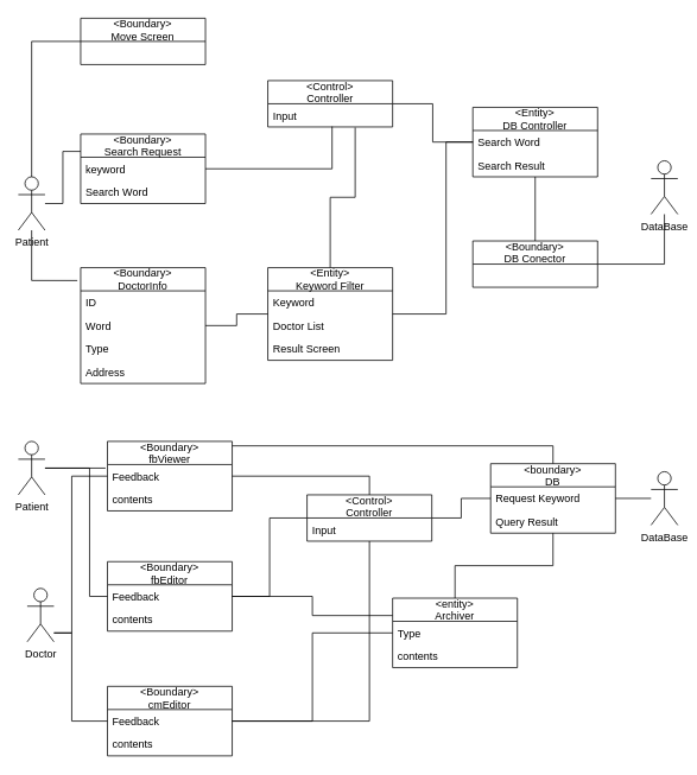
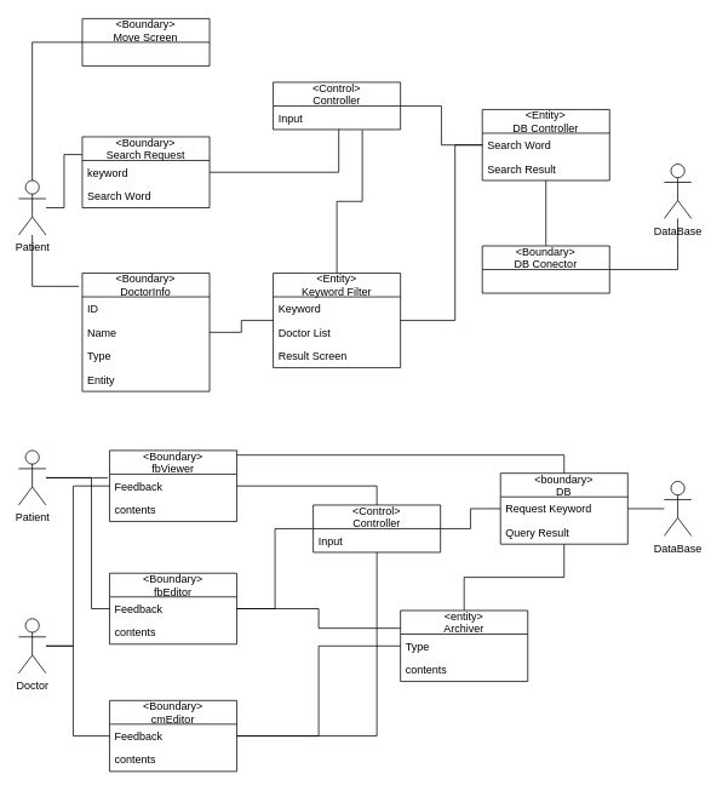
- <mxCell id="12" value="Word" style="text;strokeColor=none;fillColor=none;align=left;verticalAlign=top;spacingLeft=4;spacingRight=4;overflow=hidden;rotatable=0;points=[[0,0.5],[1,0.5]];portConstraint=eastwest;" vertex="1" parent="10"><mxGeometry y="52" width="140" height="26" as="geometry" /></mxCell>
+ <mxCell id="12" value="Name" style="text;strokeColor=none;fillColor=none;align=left;verticalAlign=top;spacingLeft=4;spacingRight=4;overflow=hidden;rotatable=0;points=[[0,0.5],[1,0.5]];portConstraint=eastwest;" vertex="1" parent="10"><mxGeometry y="52" width="140" height="26" as="geometry" /></mxCell>
- <mxCell id="14" value="Address" style="text;strokeColor=none;fillColor=none;align=left;verticalAlign=top;spacingLeft=4;spacingRight=4;overflow=hidden;rotatable=0;points=[[0,0.5],[1,0.5]];portConstraint=eastwest;" vertex="1" parent="10"><mxGeometry y="104" width="140" height="26" as="geometry" /></mxCell>
+ <mxCell id="14" value="Entity" style="text;strokeColor=none;fillColor=none;align=left;verticalAlign=top;spacingLeft=4;spacingRight=4;overflow=hidden;rotatable=0;points=[[0,0.5],[1,0.5]];portConstraint=eastwest;" vertex="1" parent="10"><mxGeometry y="104" width="140" height="26" as="geometry" /></mxCell>
- <mxCell id="52" value="Doctor" style="shape=umlActor;verticalLabelPosition=bottom;verticalAlign=top;html=1;outlineConnect=0;" vertex="1" parent="1"><mxGeometry x="30" y="660" width="30" height="60" as="geometry" /></mxCell>
+ <mxCell id="52" value="Doctor" style="shape=umlActor;verticalLabelPosition=bottom;verticalAlign=top;html=1;outlineConnect=0;" vertex="1" parent="1"><mxGeometry x="20" y="680" width="30" height="60" as="geometry" /></mxCell>
